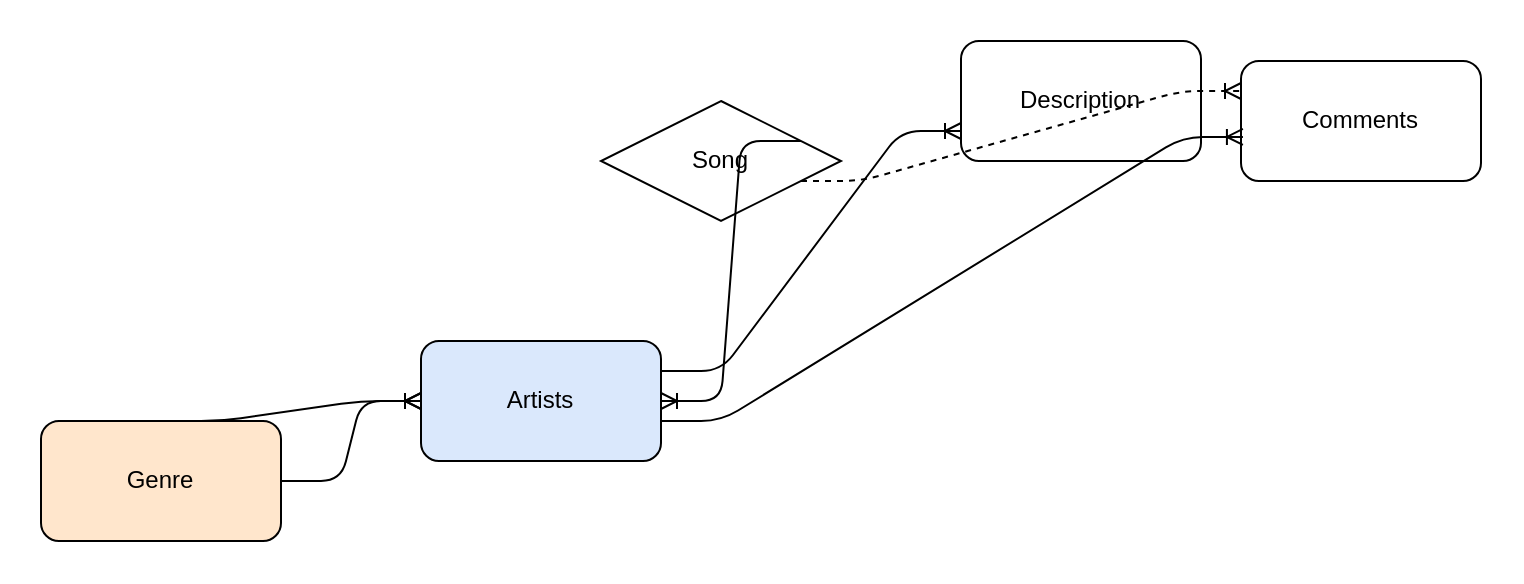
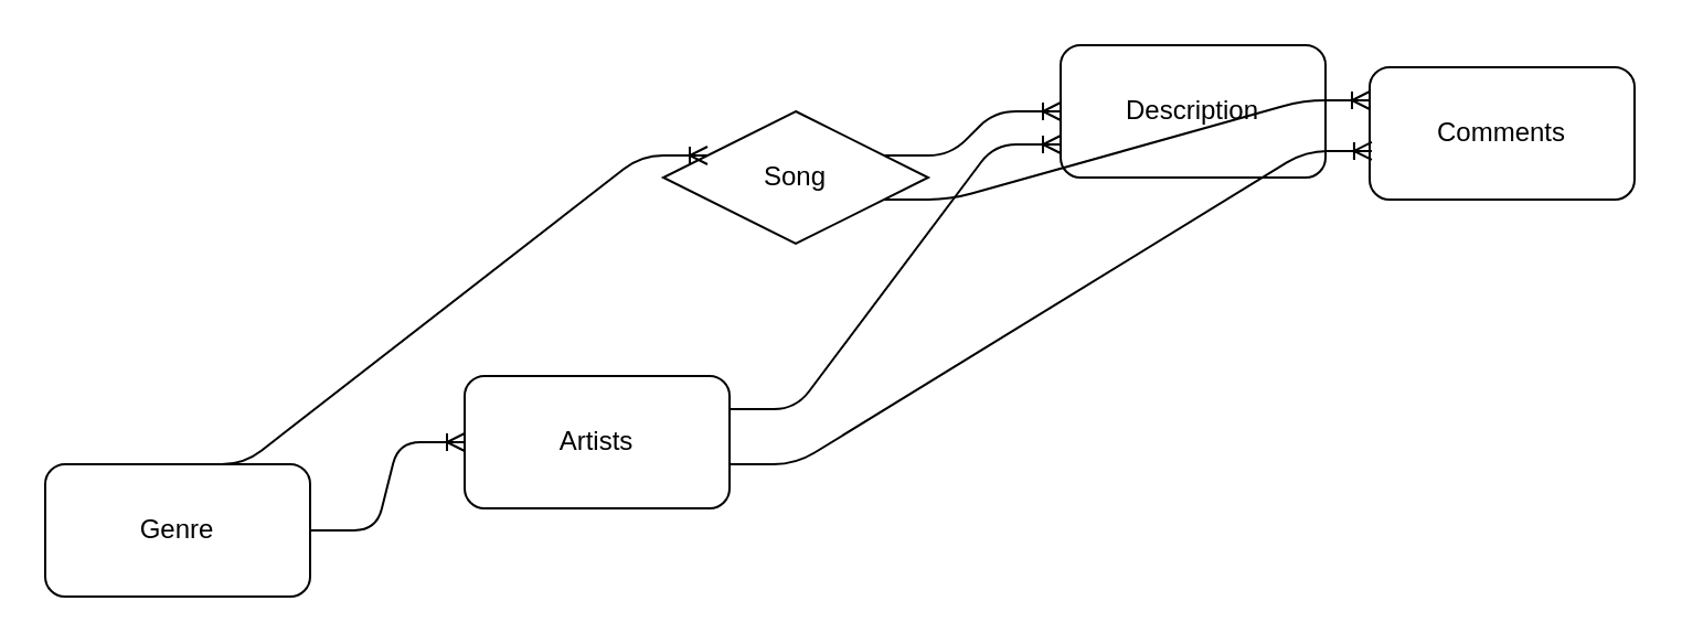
- <mxCell id="10" value="" style="edgeStyle=entityRelationEdgeStyle;fontSize=12;html=1;endArrow=ERoneToMany;entryX=0;entryY=0.25;entryDx=0;entryDy=0;exitX=1;exitY=0.75;exitDx=0;exitDy=0;dashed=1;" edge="1" parent="1" source="4" target="5"><mxGeometry width="100" height="100" relative="1" as="geometry"><mxPoint x="460" y="130" as="sourcePoint" /><mxPoint x="560" y="30" as="targetPoint" /></mxGeometry></mxCell>
+ <mxCell id="10" value="" style="edgeStyle=entityRelationEdgeStyle;fontSize=12;html=1;endArrow=ERoneToMany;entryX=0;entryY=0.25;entryDx=0;entryDy=0;exitX=1;exitY=0.75;exitDx=0;exitDy=0;" edge="1" parent="1" source="4" target="5"><mxGeometry width="100" height="100" relative="1" as="geometry"><mxPoint x="460" y="130" as="sourcePoint" /><mxPoint x="560" y="30" as="targetPoint" /></mxGeometry></mxCell>
- <mxCell id="9" value="" style="edgeStyle=entityRelationEdgeStyle;fontSize=12;html=1;endArrow=ERoneToMany;exitX=1;exitY=0.25;exitDx=0;exitDy=0;" edge="1" parent="1" source="4" target="3"><mxGeometry width="100" height="100" relative="1" as="geometry"><mxPoint x="480" y="210" as="sourcePoint" /><mxPoint x="580" y="110" as="targetPoint" /></mxGeometry></mxCell>
+ <mxCell id="9" value="" style="edgeStyle=entityRelationEdgeStyle;fontSize=12;html=1;endArrow=ERoneToMany;exitX=1;exitY=0.25;exitDx=0;exitDy=0;entryX=0;entryY=0.5;entryDx=0;entryDy=0;" edge="1" parent="1" source="4" target="6"><mxGeometry width="100" height="100" relative="1" as="geometry"><mxPoint x="480" y="210" as="sourcePoint" /><mxPoint x="580" y="110" as="targetPoint" /></mxGeometry></mxCell>
- <mxCell id="3" value="Artists" style="rounded=1;whiteSpace=wrap;html=1;fillColor=#dae8fc;" vertex="1" parent="1"><mxGeometry x="210" y="170" width="120" height="60" as="geometry" /></mxCell>
+ <mxCell id="3" value="Artists" style="rounded=1;whiteSpace=wrap;html=1;" vertex="1" parent="1"><mxGeometry x="210" y="170" width="120" height="60" as="geometry" /></mxCell>
- <mxCell id="8" value="" style="edgeStyle=entityRelationEdgeStyle;fontSize=12;html=1;endArrow=ERoneToMany;exitX=0.5;exitY=0;exitDx=0;exitDy=0;" edge="1" parent="1" source="2" target="3"><mxGeometry width="100" height="100" relative="1" as="geometry"><mxPoint x="70" y="230" as="sourcePoint" /><mxPoint x="340" y="100" as="targetPoint" /></mxGeometry></mxCell>
+ <mxCell id="8" value="" style="edgeStyle=entityRelationEdgeStyle;fontSize=12;html=1;endArrow=ERoneToMany;exitX=0.5;exitY=0;exitDx=0;exitDy=0;entryX=0;entryY=0.25;entryDx=0;entryDy=0;" edge="1" parent="1" source="2" target="4"><mxGeometry width="100" height="100" relative="1" as="geometry"><mxPoint x="70" y="230" as="sourcePoint" /><mxPoint x="340" y="100" as="targetPoint" /></mxGeometry></mxCell>
- <mxCell id="2" value="Genre" style="rounded=1;whiteSpace=wrap;html=1;fillColor=#ffe6cc;" vertex="1" parent="1"><mxGeometry x="20" y="210" width="120" height="60" as="geometry" /></mxCell>
+ <mxCell id="2" value="Genre" style="rounded=1;whiteSpace=wrap;html=1;" vertex="1" parent="1"><mxGeometry x="20" y="210" width="120" height="60" as="geometry" /></mxCell>
